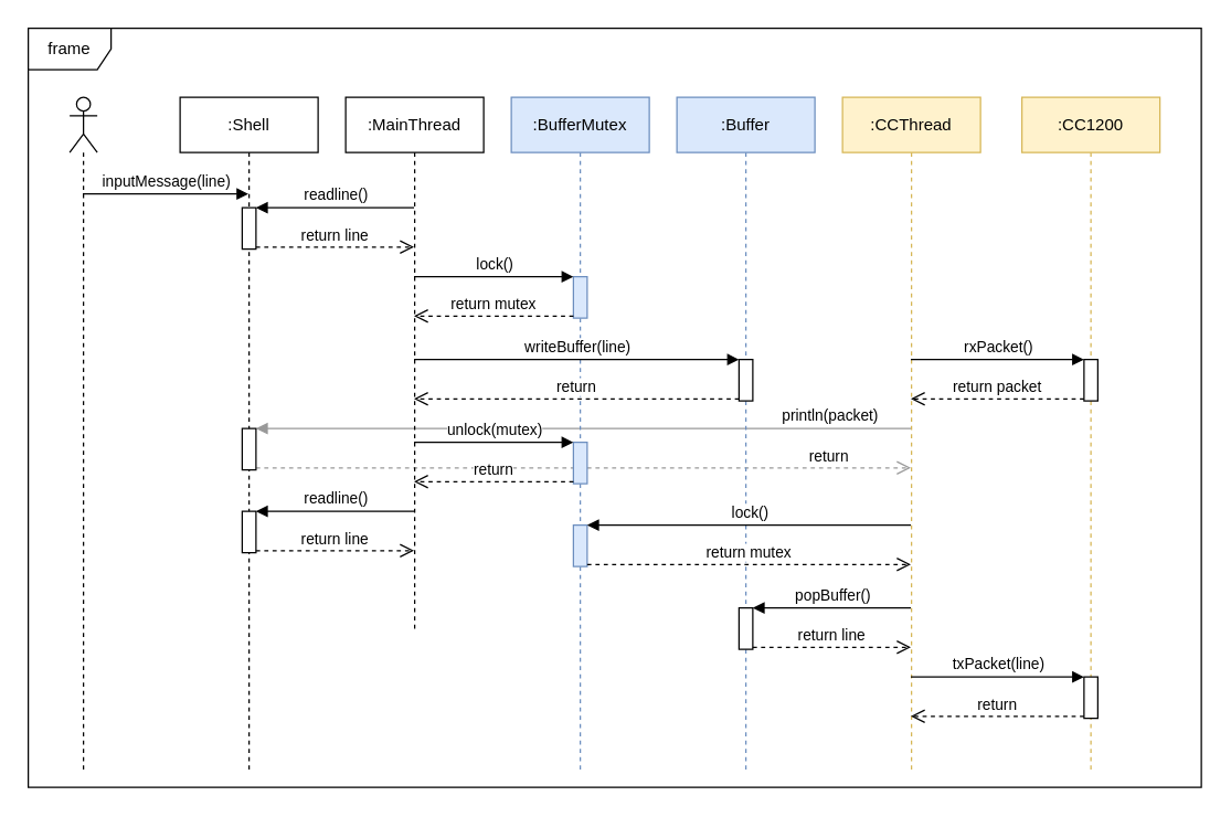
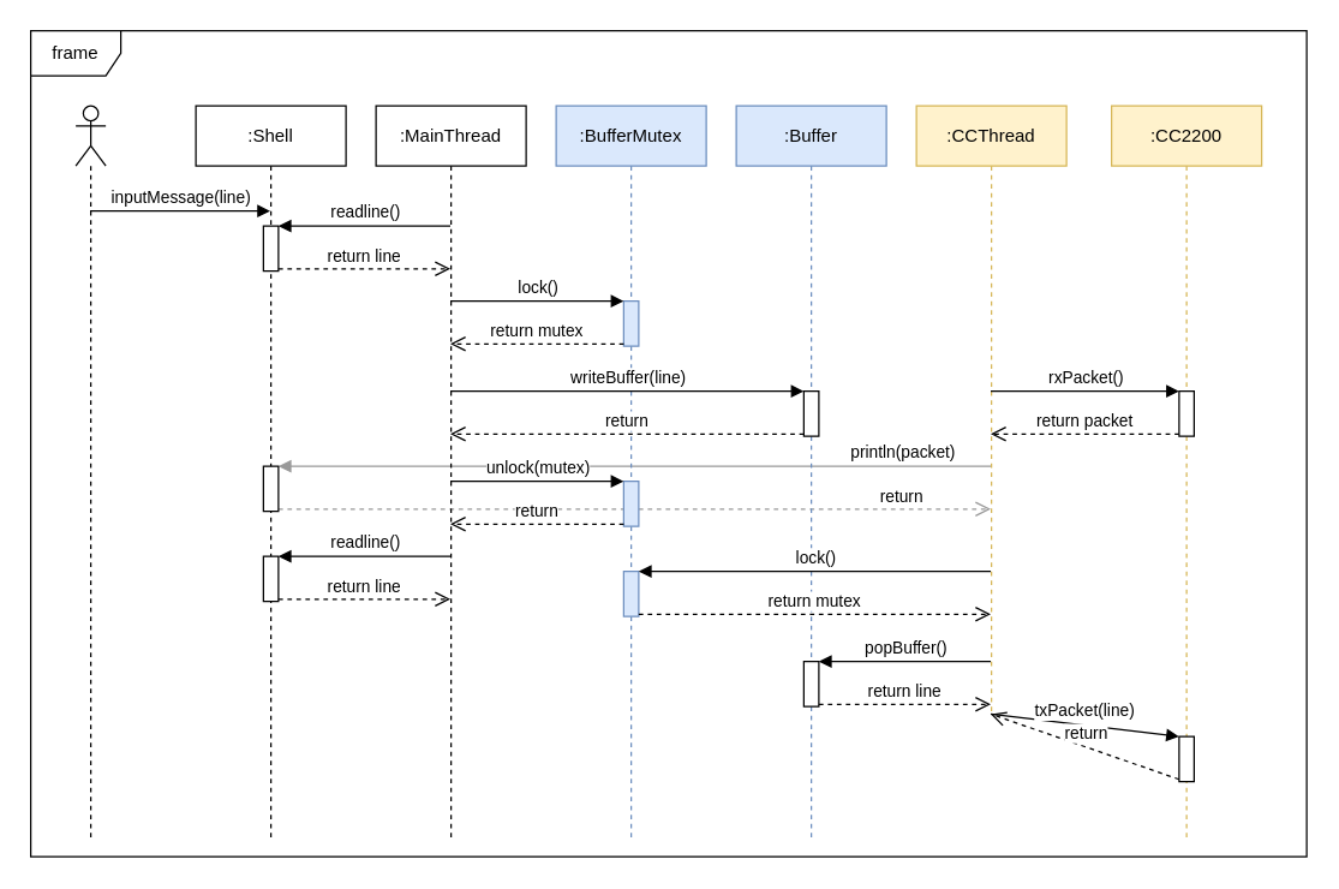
- <mxCell id="24" value=":CC1200" style="shape=umlLifeline;perimeter=lifelinePerimeter;whiteSpace=wrap;html=1;container=1;collapsible=0;recursiveResize=0;outlineConnect=0;fillColor=#fff2cc;strokeColor=#d6b656;" vertex="1" parent="1"><mxGeometry x="740" y="70" width="100" height="490" as="geometry" /></mxCell>
+ <mxCell id="24" value=":CC2200" style="shape=umlLifeline;perimeter=lifelinePerimeter;whiteSpace=wrap;html=1;container=1;collapsible=0;recursiveResize=0;outlineConnect=0;fillColor=#fff2cc;strokeColor=#d6b656;" vertex="1" parent="1"><mxGeometry x="740" y="70" width="100" height="490" as="geometry" /></mxCell>
- <mxCell id="8" value=":MainThread" style="shape=umlLifeline;perimeter=lifelinePerimeter;whiteSpace=wrap;html=1;container=1;collapsible=0;recursiveResize=0;outlineConnect=0;" vertex="1" parent="1"><mxGeometry x="250" y="70" width="100" height="385" as="geometry" /></mxCell>
+ <mxCell id="8" value=":MainThread" style="shape=umlLifeline;perimeter=lifelinePerimeter;whiteSpace=wrap;html=1;container=1;collapsible=0;recursiveResize=0;outlineConnect=0;" vertex="1" parent="1"><mxGeometry x="250" y="70" width="100" height="490" as="geometry" /></mxCell>
- <mxCell id="23" value=":CCThread" style="shape=umlLifeline;perimeter=lifelinePerimeter;whiteSpace=wrap;html=1;container=1;collapsible=0;recursiveResize=0;outlineConnect=0;fillColor=#fff2cc;strokeColor=#d6b656;" vertex="1" parent="1"><mxGeometry x="610" y="70" width="100" height="490" as="geometry" /></mxCell>
+ <mxCell id="23" value=":CCThread" style="shape=umlLifeline;perimeter=lifelinePerimeter;whiteSpace=wrap;html=1;container=1;collapsible=0;recursiveResize=0;outlineConnect=0;fillColor=#fff2cc;strokeColor=#d6b656;" vertex="1" parent="1"><mxGeometry x="610" y="70" width="100" height="405" as="geometry" /></mxCell>
